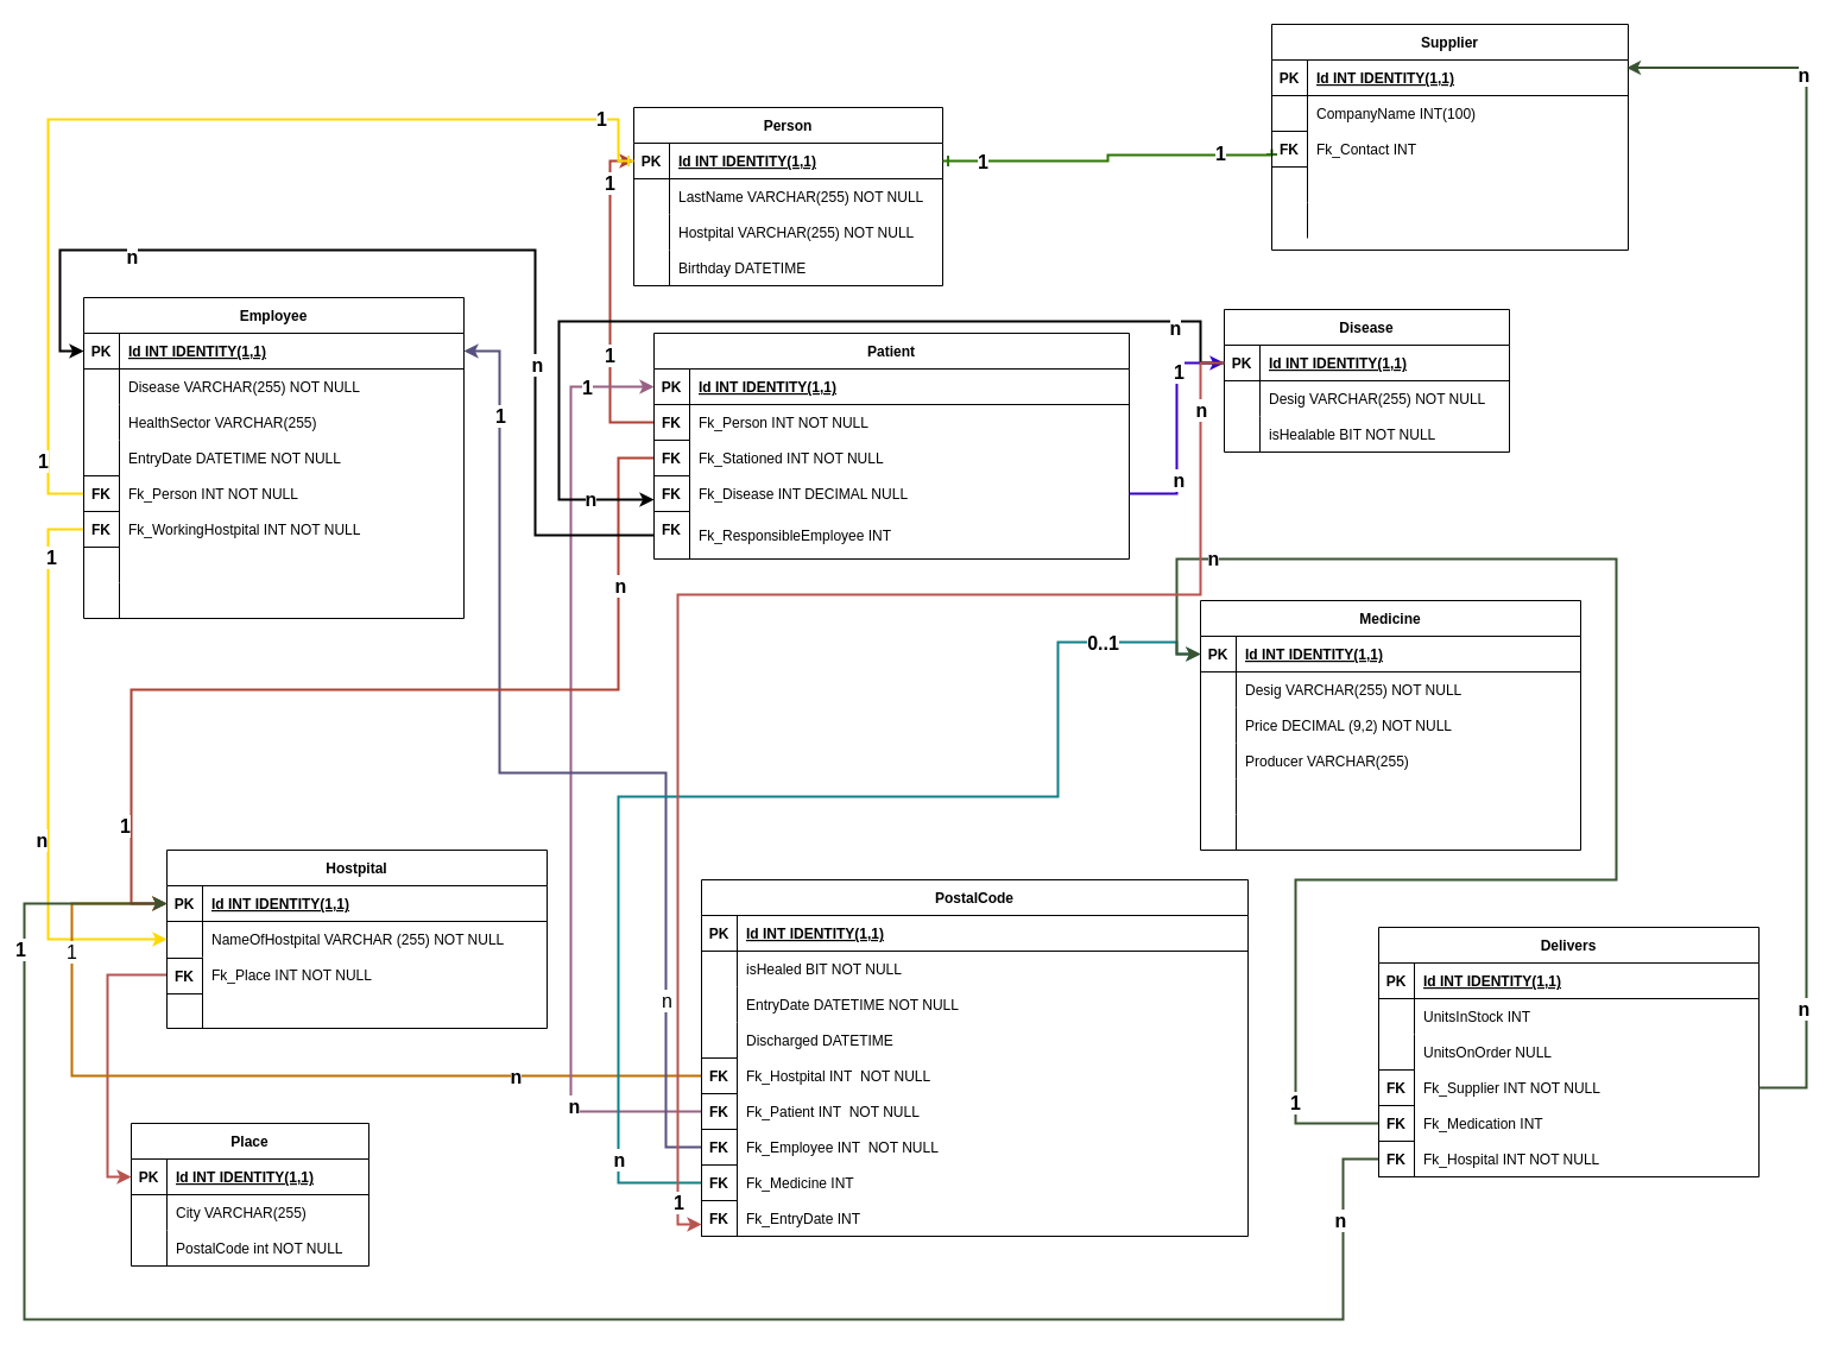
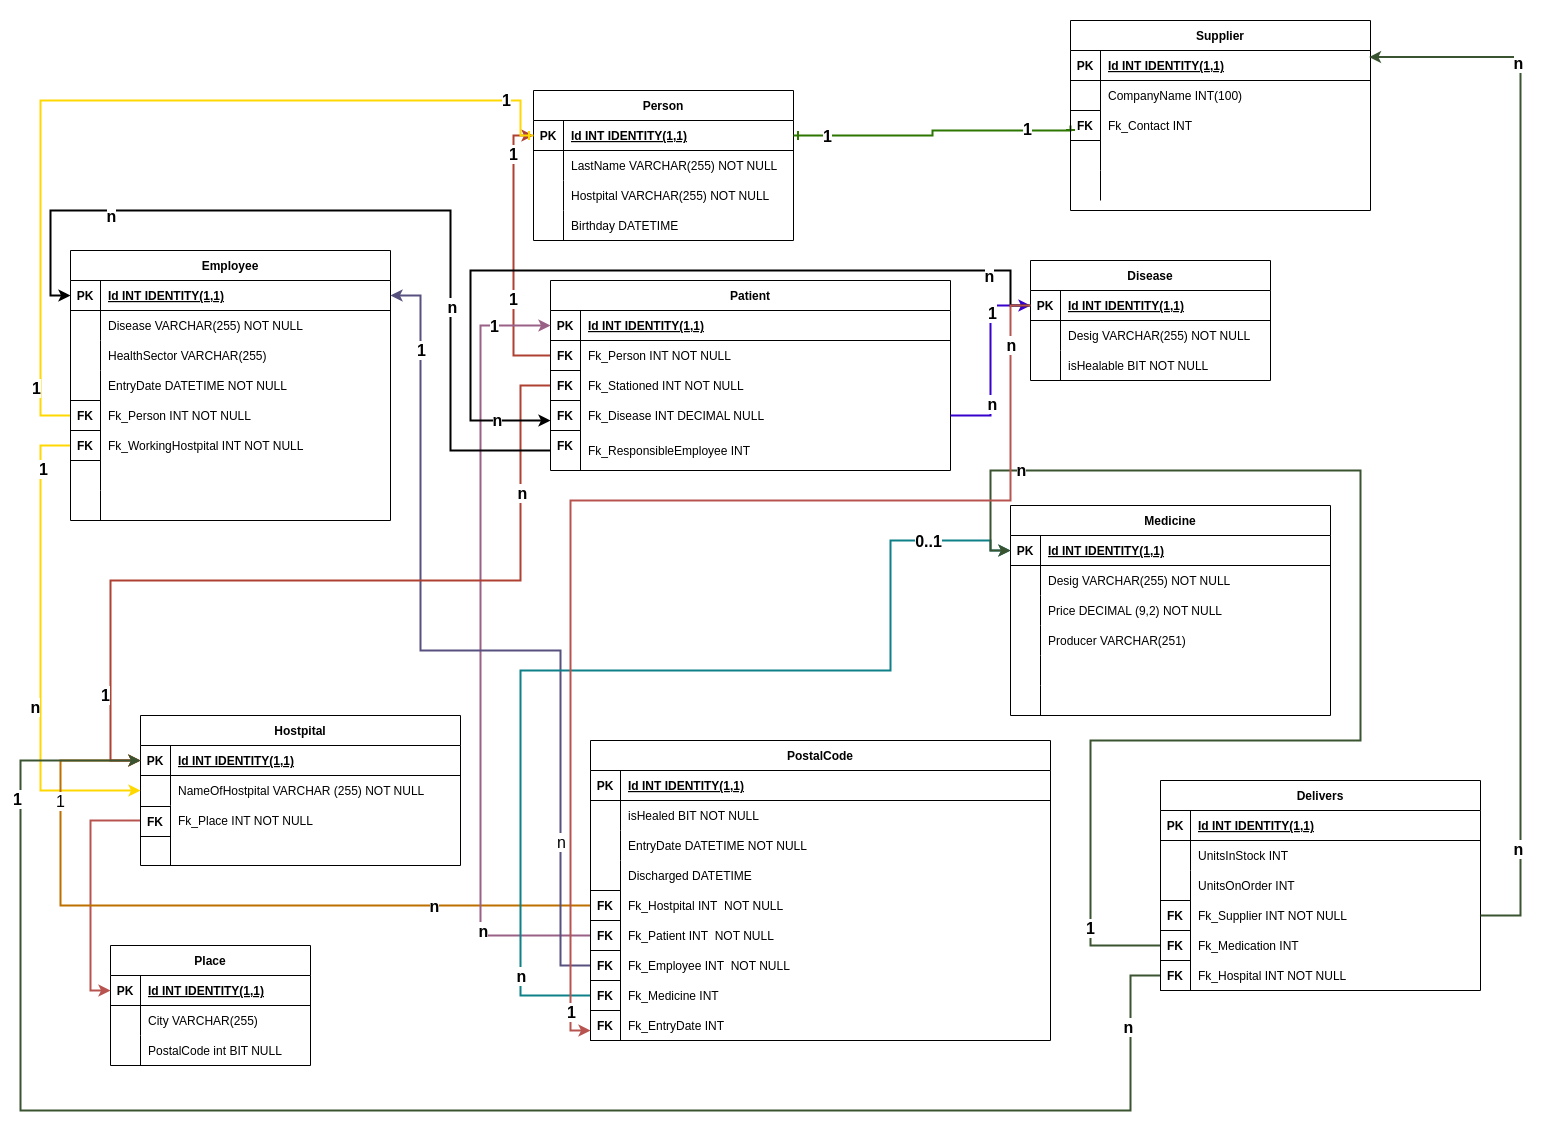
- <mxCell id="101" value="Producer VARCHAR(255)" style="shape=partialRectangle;overflow=hidden;connectable=0;fillColor=none;align=left;strokeColor=inherit;top=0;left=0;bottom=0;right=0;spacingLeft=6;" vertex="1" parent="99"><mxGeometry x="30" width="290" height="30" as="geometry"><mxRectangle width="290" height="30" as="alternateBounds" /></mxGeometry></mxCell>
+ <mxCell id="101" value="Producer VARCHAR(251)" style="shape=partialRectangle;overflow=hidden;connectable=0;fillColor=none;align=left;strokeColor=inherit;top=0;left=0;bottom=0;right=0;spacingLeft=6;" vertex="1" parent="99"><mxGeometry x="30" width="290" height="30" as="geometry"><mxRectangle width="290" height="30" as="alternateBounds" /></mxGeometry></mxCell>
- <mxCell id="133" value="UnitsOnOrder NULL" style="shape=partialRectangle;overflow=hidden;connectable=0;fillColor=none;align=left;strokeColor=inherit;top=0;left=0;bottom=0;right=0;spacingLeft=6;" vertex="1" parent="131"><mxGeometry x="30" width="290" height="30" as="geometry"><mxRectangle width="290" height="30" as="alternateBounds" /></mxGeometry></mxCell>
+ <mxCell id="133" value="UnitsOnOrder INT" style="shape=partialRectangle;overflow=hidden;connectable=0;fillColor=none;align=left;strokeColor=inherit;top=0;left=0;bottom=0;right=0;spacingLeft=6;" vertex="1" parent="131"><mxGeometry x="30" width="290" height="30" as="geometry"><mxRectangle width="290" height="30" as="alternateBounds" /></mxGeometry></mxCell>
- <mxCell id="11" value="PostalCode int NOT NULL" style="shape=partialRectangle;overflow=hidden;connectable=0;fillColor=none;align=left;strokeColor=inherit;top=0;left=0;bottom=0;right=0;spacingLeft=6;" vertex="1" parent="9"><mxGeometry x="30" width="170" height="30" as="geometry"><mxRectangle width="170" height="30" as="alternateBounds" /></mxGeometry></mxCell>
+ <mxCell id="11" value="PostalCode int BIT NULL" style="shape=partialRectangle;overflow=hidden;connectable=0;fillColor=none;align=left;strokeColor=inherit;top=0;left=0;bottom=0;right=0;spacingLeft=6;" vertex="1" parent="9"><mxGeometry x="30" width="170" height="30" as="geometry"><mxRectangle width="170" height="30" as="alternateBounds" /></mxGeometry></mxCell>
